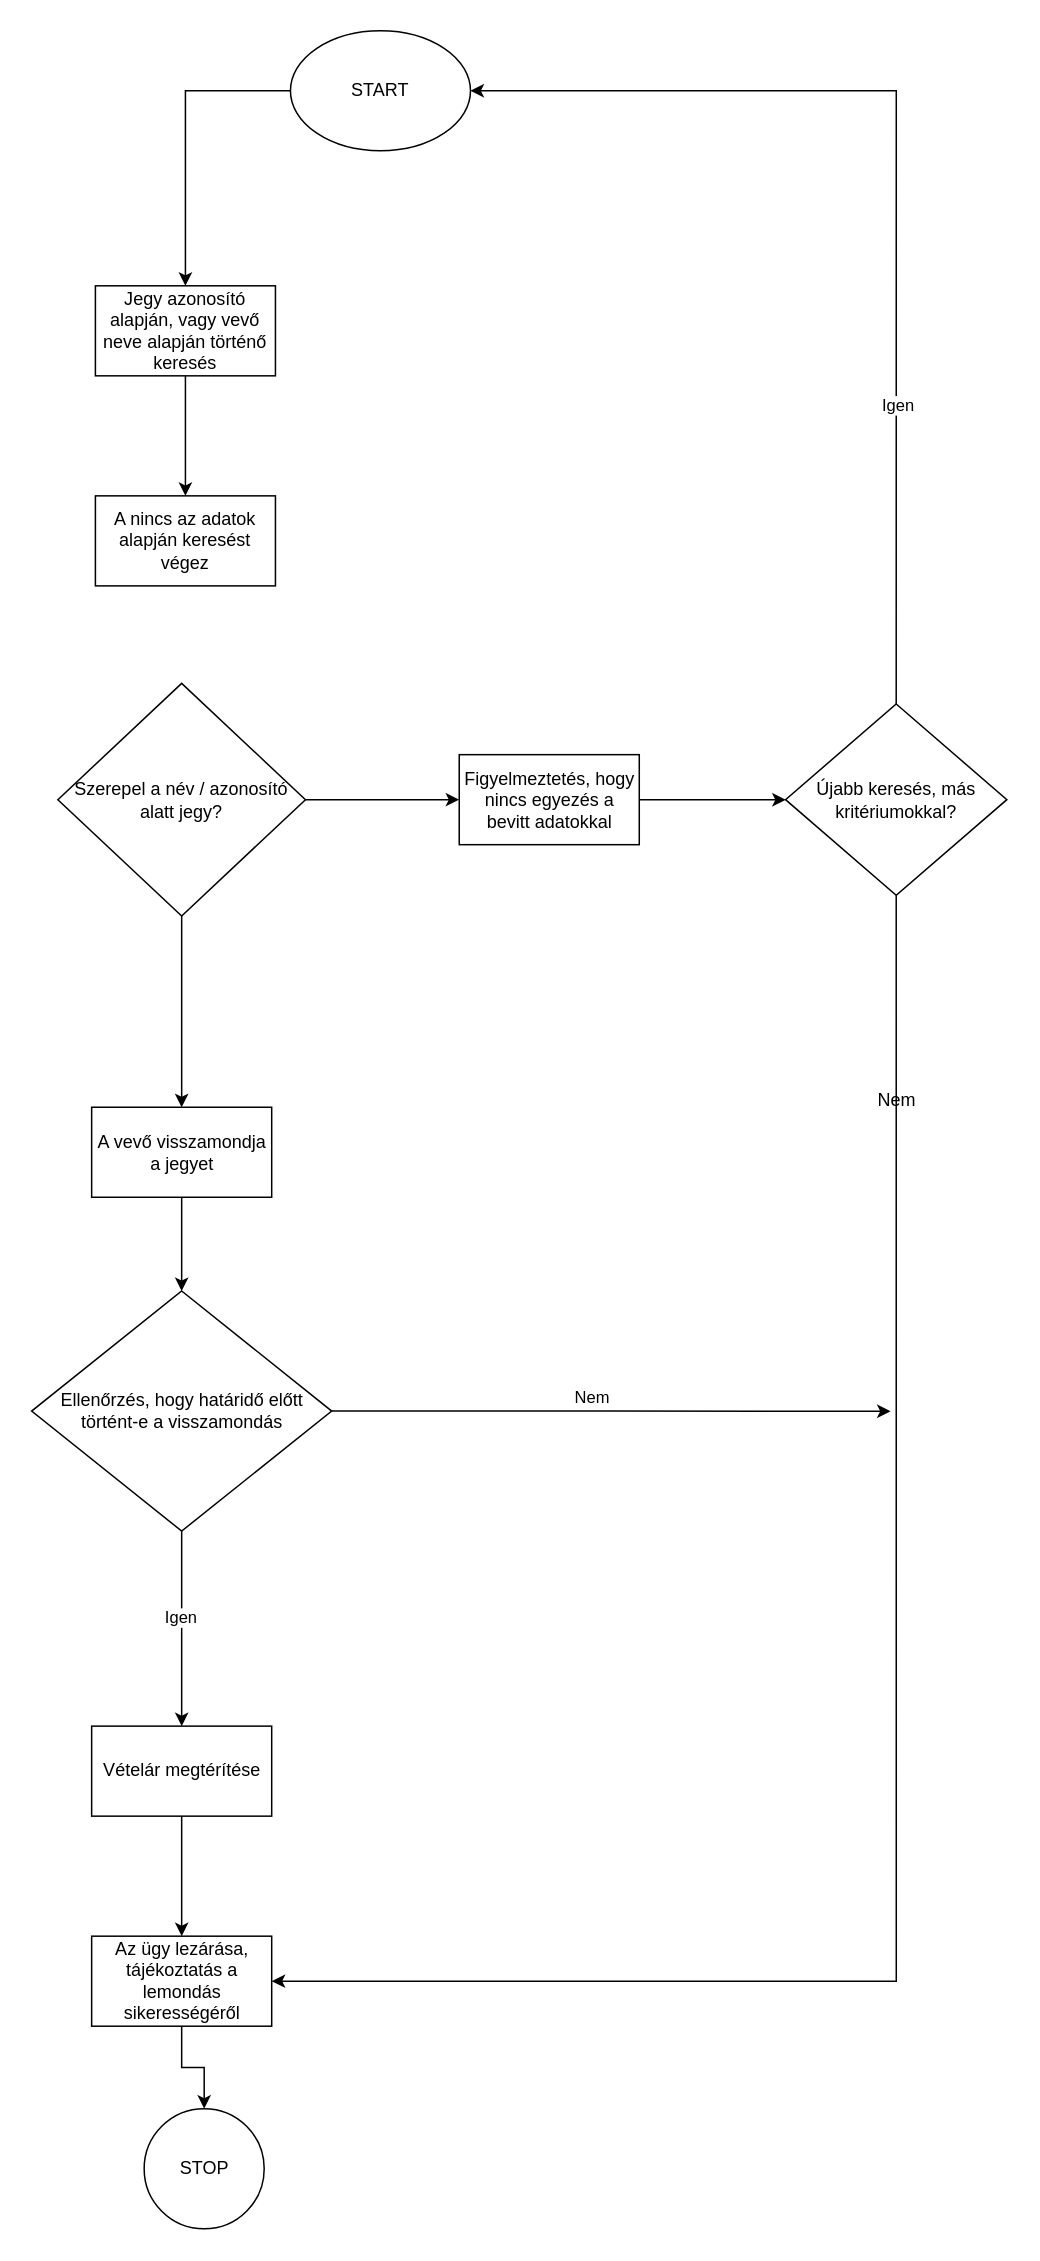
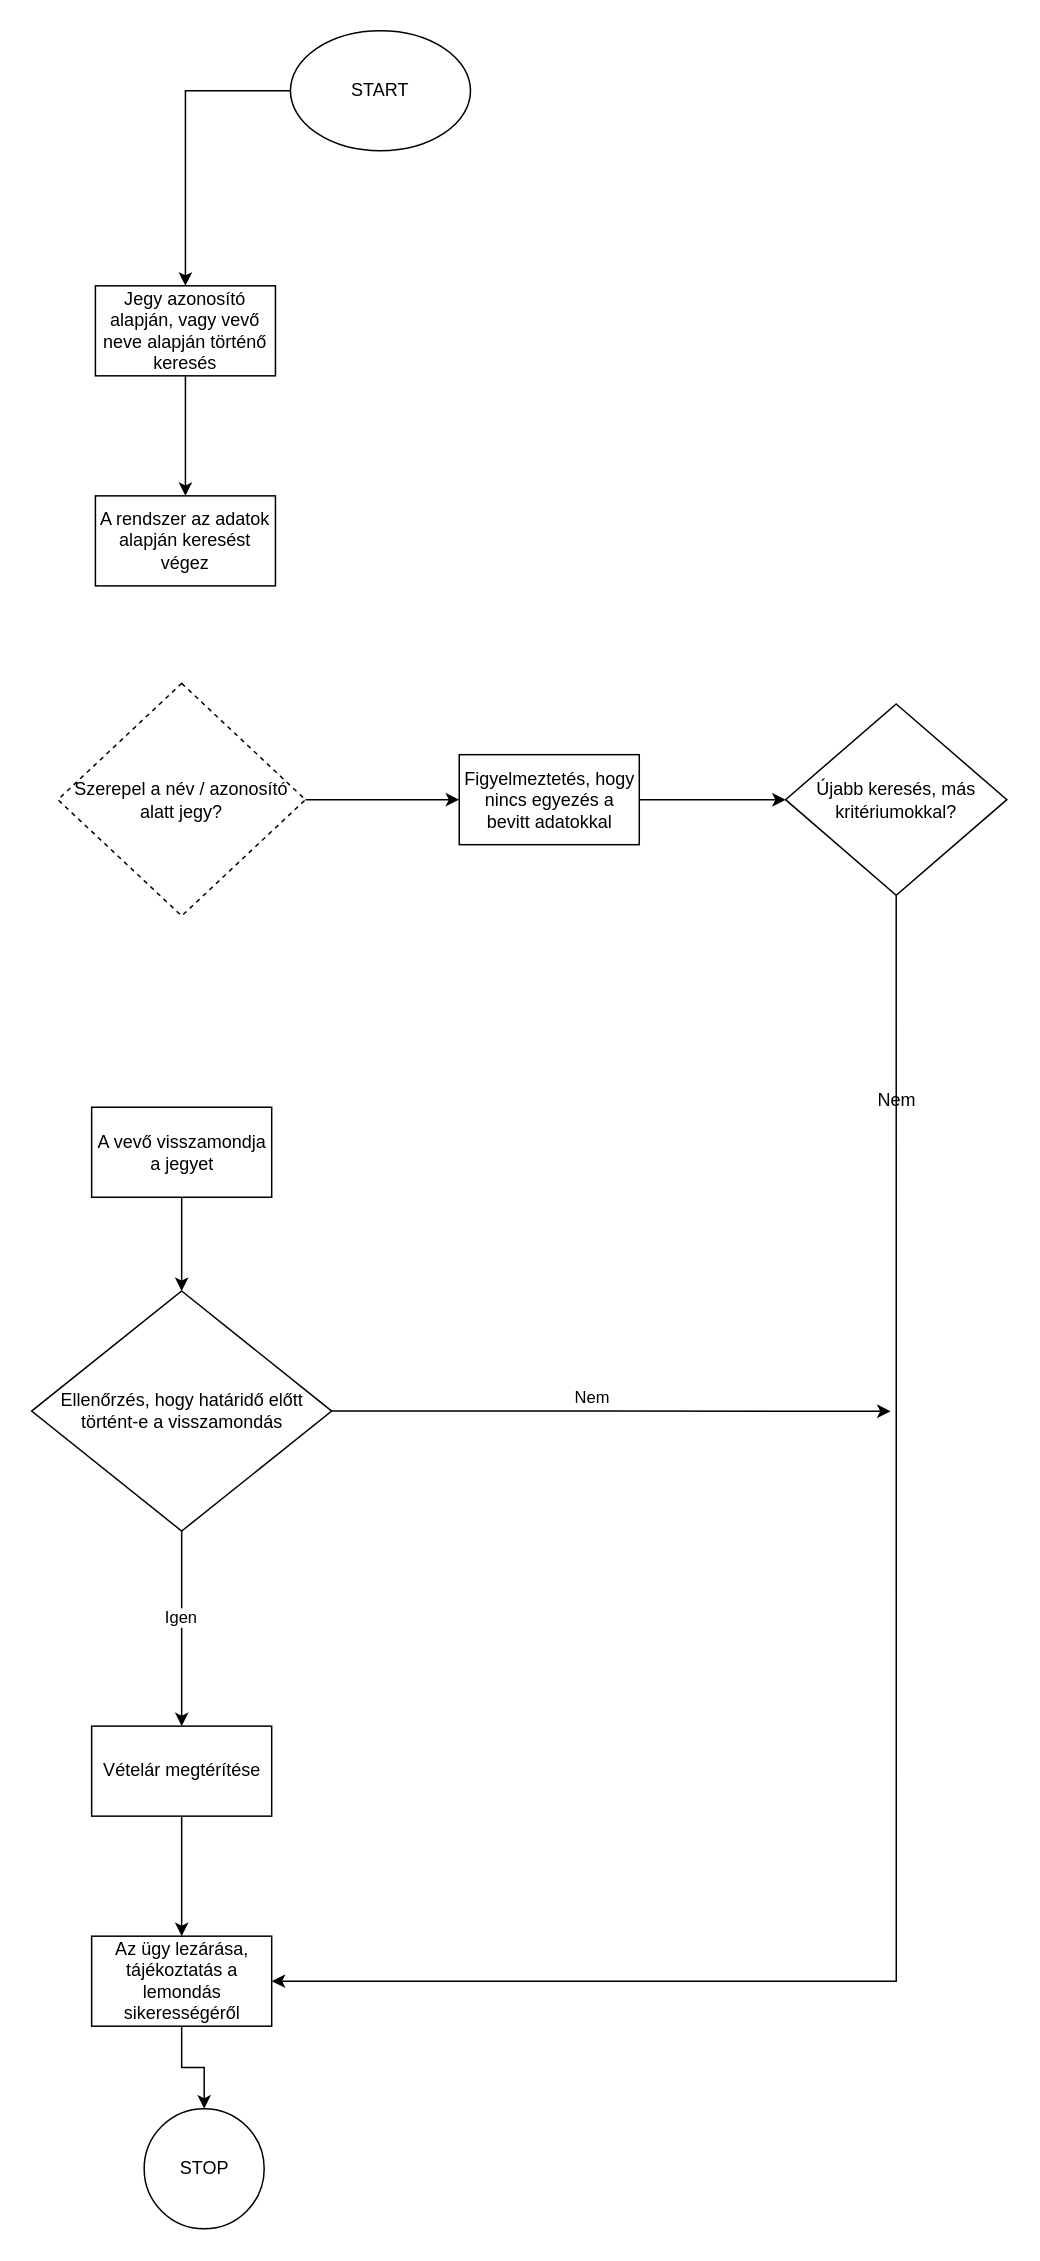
- <mxCell id="12" style="edgeStyle=orthogonalEdgeStyle;rounded=0;orthogonalLoop=1;jettySize=auto;html=1;exitX=0.5;exitY=0;exitDx=0;exitDy=0;entryX=1;entryY=0.5;entryDx=0;entryDy=0;" edge="1" parent="1" source="15" target="3"><mxGeometry relative="1" as="geometry" /></mxCell>
- <mxCell id="13" value="Igen" style="edgeLabel;html=1;align=center;verticalAlign=middle;resizable=0;points=[];" vertex="1" connectable="0" parent="12"><mxGeometry x="-0.426" y="-1" relative="1" as="geometry"><mxPoint as="offset" /></mxGeometry></mxCell>
- <mxCell id="6" value="A nincs az adatok alapján keresést végez" style="whiteSpace=wrap;html=1;" vertex="1" parent="1"><mxGeometry x="63" y="330" width="120" height="60" as="geometry" /></mxCell>
+ <mxCell id="6" value="A rendszer az adatok alapján keresést végez" style="whiteSpace=wrap;html=1;" vertex="1" parent="1"><mxGeometry x="63" y="330" width="120" height="60" as="geometry" /></mxCell>
- <mxCell id="9" value="Szerepel a név / azonosító alatt jegy?" style="rhombus;whiteSpace=wrap;html=1;" vertex="1" parent="1"><mxGeometry x="38" y="455" width="165" height="155" as="geometry" /></mxCell>
+ <mxCell id="9" value="Szerepel a név / azonosító alatt jegy?" style="rhombus;whiteSpace=wrap;html=1;dashed=1;" vertex="1" parent="1"><mxGeometry x="38" y="455" width="165" height="155" as="geometry" /></mxCell>
- <mxCell id="8" value="" style="edgeStyle=orthogonalEdgeStyle;rounded=0;orthogonalLoop=1;jettySize=auto;html=1;" edge="1" parent="1" source="9" target="17"><mxGeometry relative="1" as="geometry" /></mxCell>
